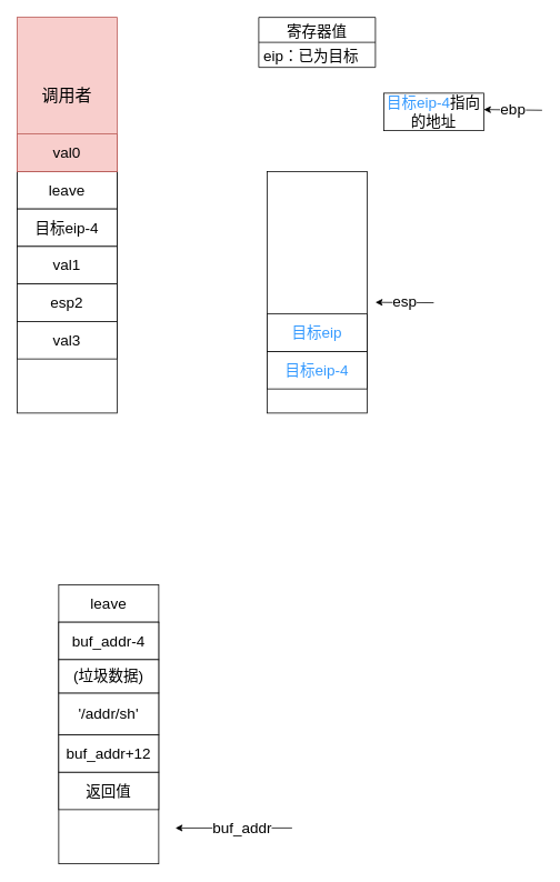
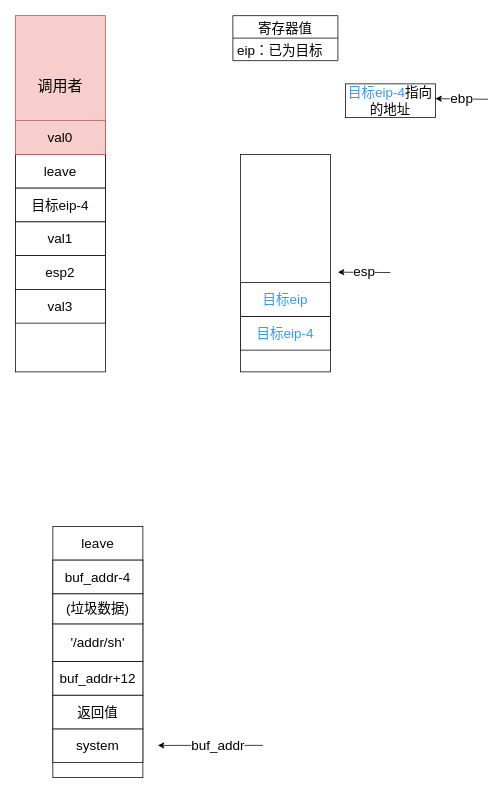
+ <mxCell id="21" value="system" style="rounded=0;whiteSpace=wrap;html=1;fontSize=18;" vertex="1" parent="1"><mxGeometry x="70" y="971" width="120" height="45" as="geometry" /></mxCell>
